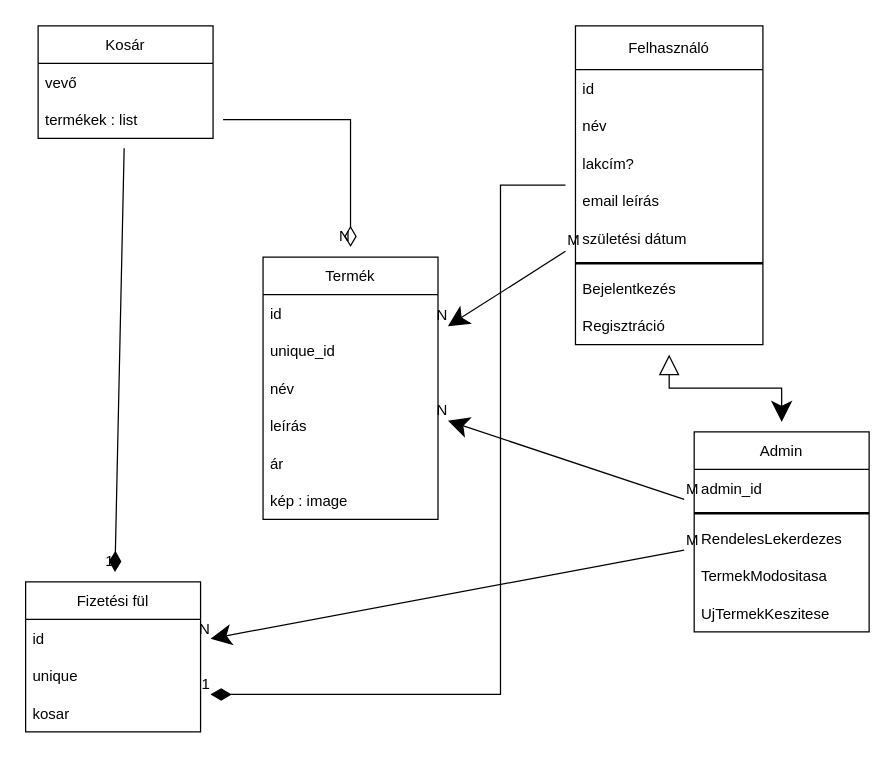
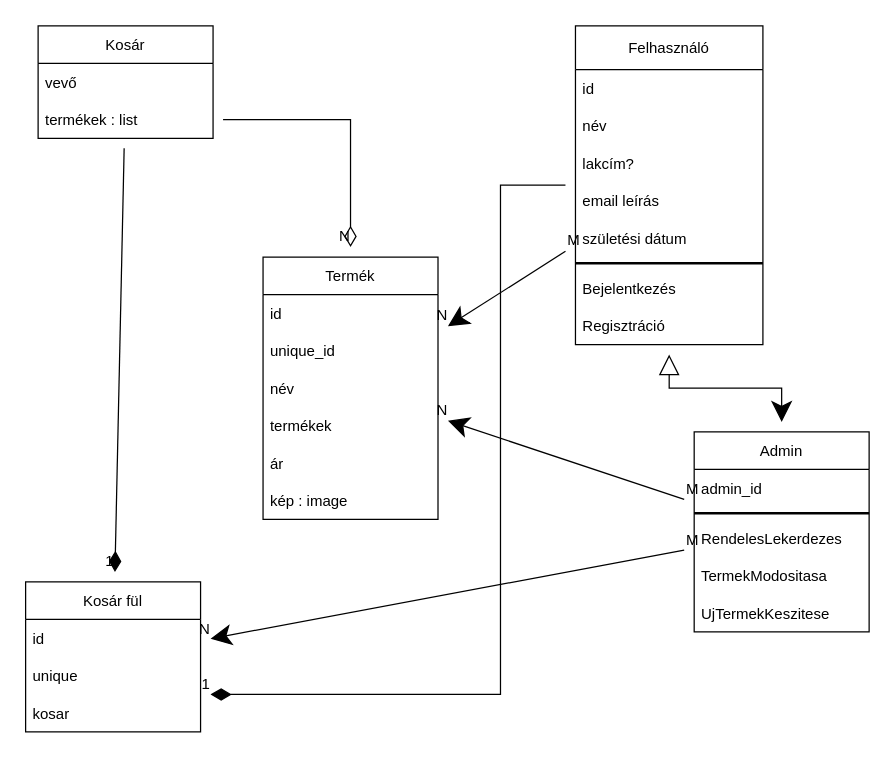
- <mxCell id="15" value="leírás" style="text;strokeColor=none;fillColor=none;align=left;verticalAlign=middle;spacingLeft=4;spacingRight=4;overflow=hidden;points=[[0,0.5],[1,0.5]];portConstraint=eastwest;rotatable=0;" vertex="1" parent="11"><mxGeometry y="120" width="140" height="30" as="geometry" /></mxCell>
+ <mxCell id="15" value="termékek" style="text;strokeColor=none;fillColor=none;align=left;verticalAlign=middle;spacingLeft=4;spacingRight=4;overflow=hidden;points=[[0,0.5],[1,0.5]];portConstraint=eastwest;rotatable=0;" vertex="1" parent="11"><mxGeometry y="120" width="140" height="30" as="geometry" /></mxCell>
- <mxCell id="27" value="Fizetési fül" style="swimlane;fontStyle=0;childLayout=stackLayout;horizontal=1;startSize=30;horizontalStack=0;resizeParent=1;resizeParentMax=0;resizeLast=0;collapsible=1;marginBottom=0;hachureGap=4;pointerEvents=0;" vertex="1" parent="1"><mxGeometry x="20" y="465" width="140" height="120" as="geometry" /></mxCell>
+ <mxCell id="27" value="Kosár fül" style="swimlane;fontStyle=0;childLayout=stackLayout;horizontal=1;startSize=30;horizontalStack=0;resizeParent=1;resizeParentMax=0;resizeLast=0;collapsible=1;marginBottom=0;hachureGap=4;pointerEvents=0;" vertex="1" parent="1"><mxGeometry x="20" y="465" width="140" height="120" as="geometry" /></mxCell>
